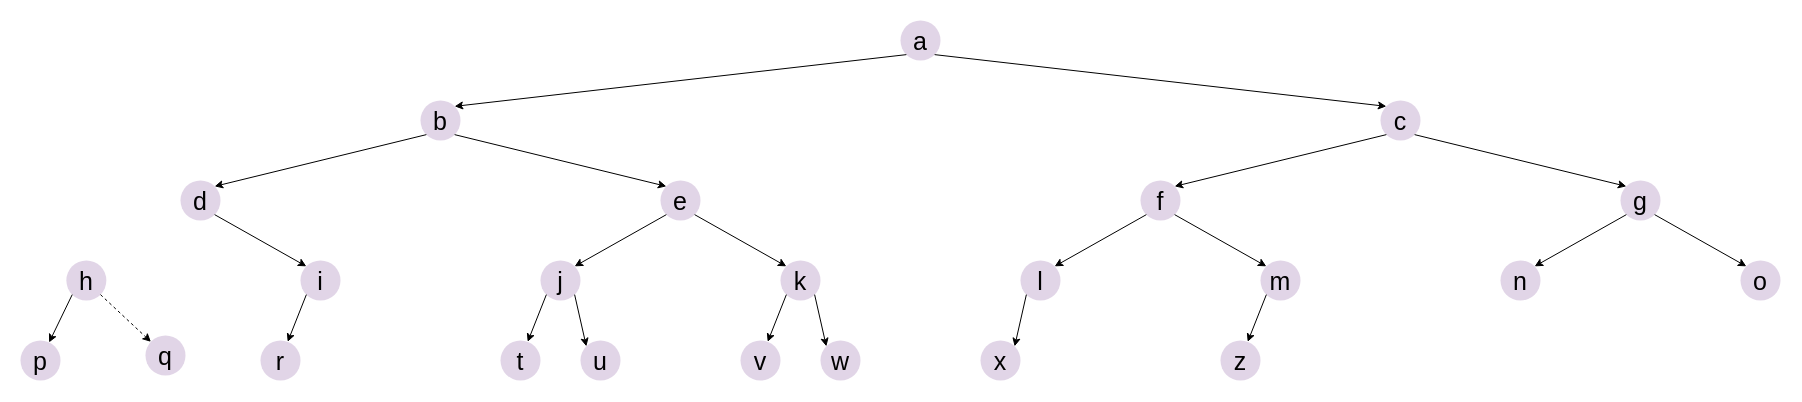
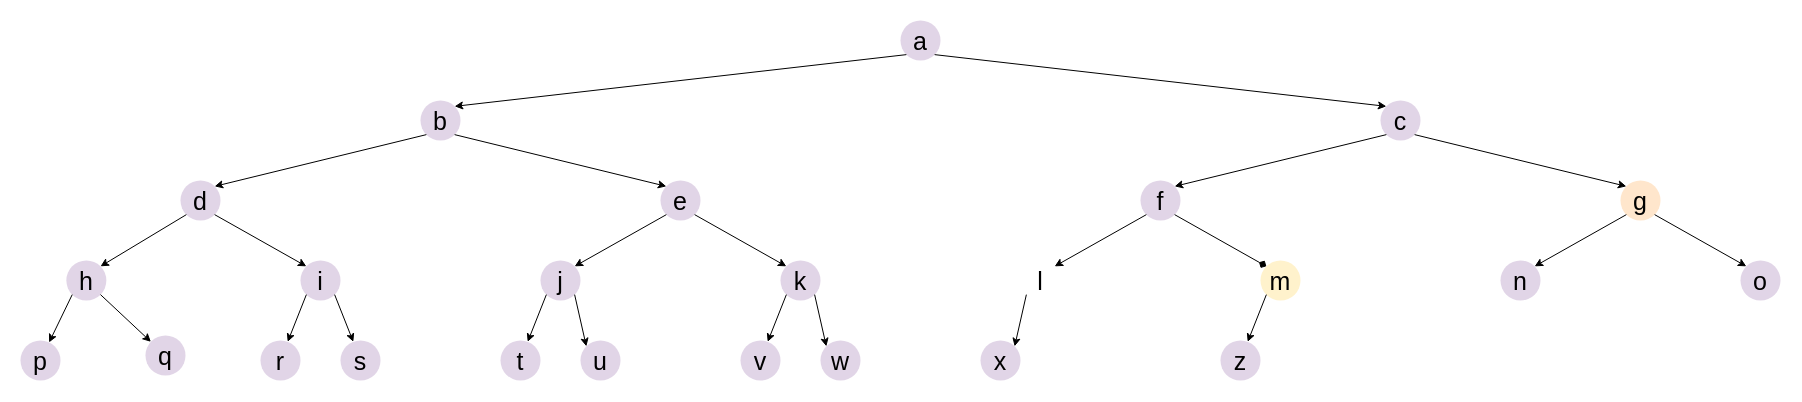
- <mxCell id="25" value="g" style="ellipse;aspect=fixed;fillColor=#e1d5e7;strokeColor=none;fontSize=25;labelBorderColor=none;labelBackgroundColor=none;horizontal=1;verticalAlign=middle;align=center;spacing=1;html=1;whiteSpace=wrap;" vertex="1" parent="1"><mxGeometry x="1620" y="180" width="40" height="40" as="geometry" /></mxCell>
+ <mxCell id="25" value="g" style="ellipse;aspect=fixed;fillColor=#ffe6cc;strokeColor=none;fontSize=25;labelBorderColor=none;labelBackgroundColor=none;horizontal=1;verticalAlign=middle;align=center;spacing=1;html=1;whiteSpace=wrap;" vertex="1" parent="1"><mxGeometry x="1620" y="180" width="40" height="40" as="geometry" /></mxCell>
+ <mxCell id="10" value="" style="endArrow=classic;html=1;rounded=0;exitX=0;exitY=1;exitDx=0;exitDy=0;entryX=1;entryY=0;entryDx=0;entryDy=0;" edge="1" source="8" target="49" parent="1"><mxGeometry width="50" height="50" relative="1" as="geometry"><mxPoint x="610" y="200" as="sourcePoint" /><mxPoint x="24.142" y="265.858" as="targetPoint" /></mxGeometry></mxCell>
- <mxCell id="24" value="" style="endArrow=classic;html=1;rounded=0;exitX=1;exitY=1;exitDx=0;exitDy=0;entryX=0;entryY=0;entryDx=0;entryDy=0;" edge="1" source="19" target="22" parent="1"><mxGeometry width="50" height="50" relative="1" as="geometry"><mxPoint x="1313" y="190" as="sourcePoint" /><mxPoint x="1363" y="140" as="targetPoint" /></mxGeometry></mxCell>
+ <mxCell id="24" value="" style="endArrow=diamond;html=1;rounded=0;exitX=1;exitY=1;exitDx=0;exitDy=0;entryX=0;entryY=0;entryDx=0;entryDy=0;" edge="1" source="19" target="22" parent="1"><mxGeometry width="50" height="50" relative="1" as="geometry"><mxPoint x="1313" y="190" as="sourcePoint" /><mxPoint x="1363" y="140" as="targetPoint" /></mxGeometry></mxCell>
- <mxCell id="21" value="l" style="ellipse;aspect=fixed;fillColor=#e1d5e7;strokeColor=none;fontSize=25;labelBorderColor=none;labelBackgroundColor=none;horizontal=1;verticalAlign=middle;align=center;spacing=1;html=1;whiteSpace=wrap;" vertex="1" parent="1"><mxGeometry x="1020" y="260" width="40" height="40" as="geometry" /></mxCell>
+ <mxCell id="21" value="l" style="ellipse;aspect=fixed;fillColor=#ffffff;strokeColor=none;fontSize=25;labelBorderColor=none;labelBackgroundColor=none;horizontal=1;verticalAlign=middle;align=center;spacing=1;html=1;whiteSpace=wrap;" vertex="1" parent="1"><mxGeometry x="1020" y="260" width="40" height="40" as="geometry" /></mxCell>
- <mxCell id="22" value="m" style="ellipse;aspect=fixed;fillColor=#e1d5e7;strokeColor=none;fontSize=25;labelBorderColor=none;labelBackgroundColor=none;horizontal=1;verticalAlign=middle;align=center;spacing=1;html=1;whiteSpace=wrap;" vertex="1" parent="1"><mxGeometry x="1260" y="260" width="40" height="40" as="geometry" /></mxCell>
+ <mxCell id="22" value="m" style="ellipse;aspect=fixed;fillColor=#fff2cc;strokeColor=none;fontSize=25;labelBorderColor=none;labelBackgroundColor=none;horizontal=1;verticalAlign=middle;align=center;spacing=1;html=1;whiteSpace=wrap;" vertex="1" parent="1"><mxGeometry x="1260" y="260" width="40" height="40" as="geometry" /></mxCell>
- <mxCell id="53" value="" style="endArrow=classic;html=1;rounded=0;exitX=1;exitY=1;exitDx=0;exitDy=0;dashed=1;" edge="1" source="49" target="51" parent="1"><mxGeometry width="50" height="50" relative="1" as="geometry"><mxPoint x="65.86" y="290" as="sourcePoint" /><mxPoint x="115.86" y="240" as="targetPoint" /></mxGeometry></mxCell>
+ <mxCell id="53" value="" style="endArrow=classic;html=1;rounded=0;exitX=1;exitY=1;exitDx=0;exitDy=0;" edge="1" source="49" target="51" parent="1"><mxGeometry width="50" height="50" relative="1" as="geometry"><mxPoint x="65.86" y="290" as="sourcePoint" /><mxPoint x="115.86" y="240" as="targetPoint" /></mxGeometry></mxCell>
+ <mxCell id="48" value="" style="endArrow=classic;html=1;rounded=0;exitX=1;exitY=1;exitDx=0;exitDy=0;" edge="1" parent="1" source="9" target="46"><mxGeometry width="50" height="50" relative="1" as="geometry"><mxPoint x="310" y="290" as="sourcePoint" /><mxPoint x="360" y="240" as="targetPoint" /></mxGeometry></mxCell>
+ <mxCell id="46" value="s" style="ellipse;aspect=fixed;fillColor=#e1d5e7;strokeColor=none;fontSize=25;labelBorderColor=none;labelBackgroundColor=none;horizontal=1;verticalAlign=middle;align=center;spacing=1;html=1;whiteSpace=wrap;" vertex="1" parent="1"><mxGeometry x="340" y="340" width="40" height="40" as="geometry" /></mxCell>
